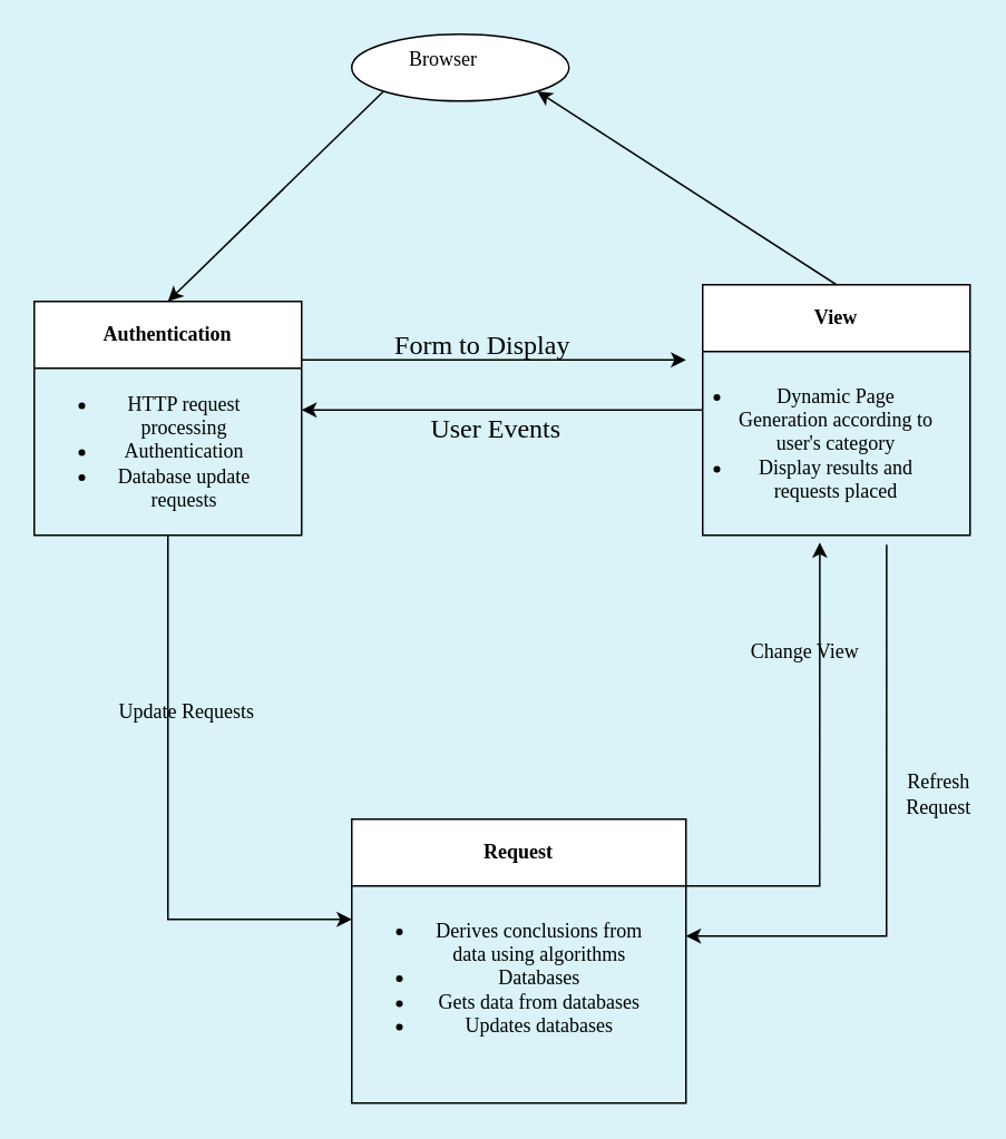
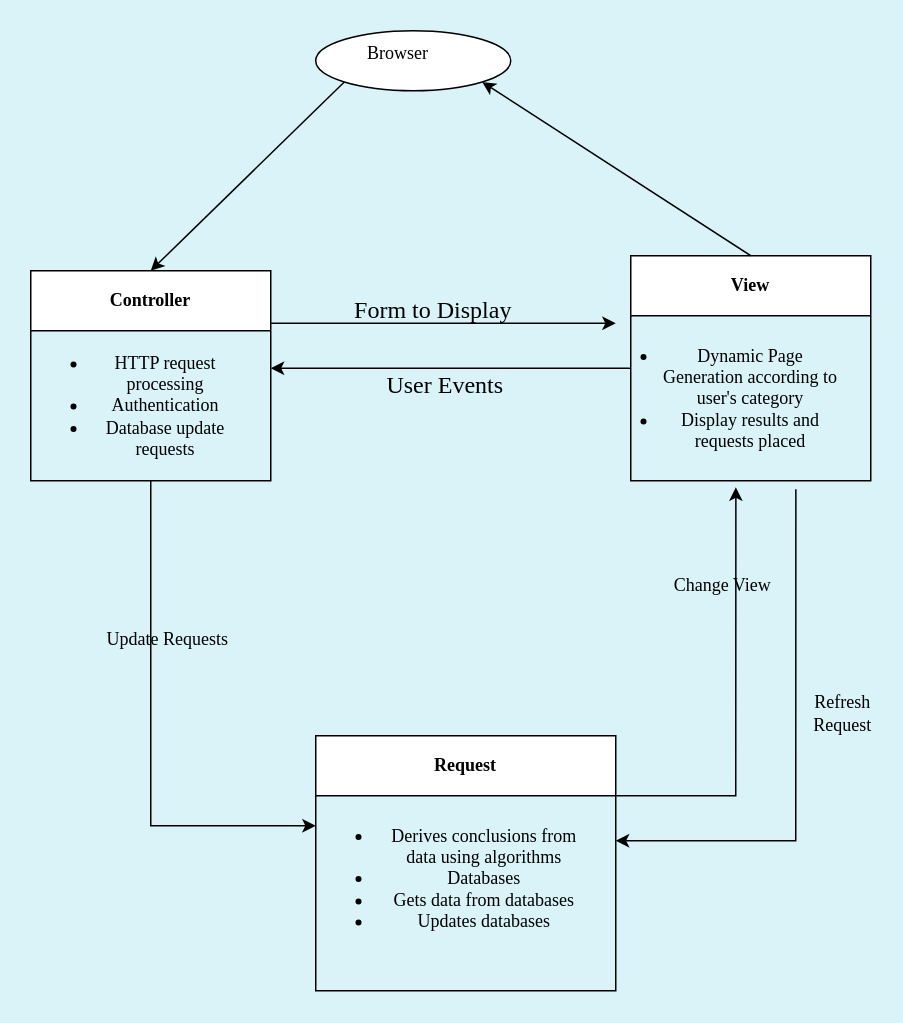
- <mxCell id="2" value="Authentication" style="swimlane;whiteSpace=wrap;html=1;startSize=40;fontFamily=Poppins;align=center;fontSource=https%3A%2F%2Ffonts.googleapis.com%2Fcss%3Ffamily%3DPoppins;" vertex="1" parent="1"><mxGeometry x="20" y="180" width="160" height="140" as="geometry" /></mxCell>
+ <mxCell id="2" value="Controller" style="swimlane;whiteSpace=wrap;html=1;startSize=40;fontFamily=Poppins;align=center;fontSource=https%3A%2F%2Ffonts.googleapis.com%2Fcss%3Ffamily%3DPoppins;" vertex="1" parent="1"><mxGeometry x="20" y="180" width="160" height="140" as="geometry" /></mxCell>
